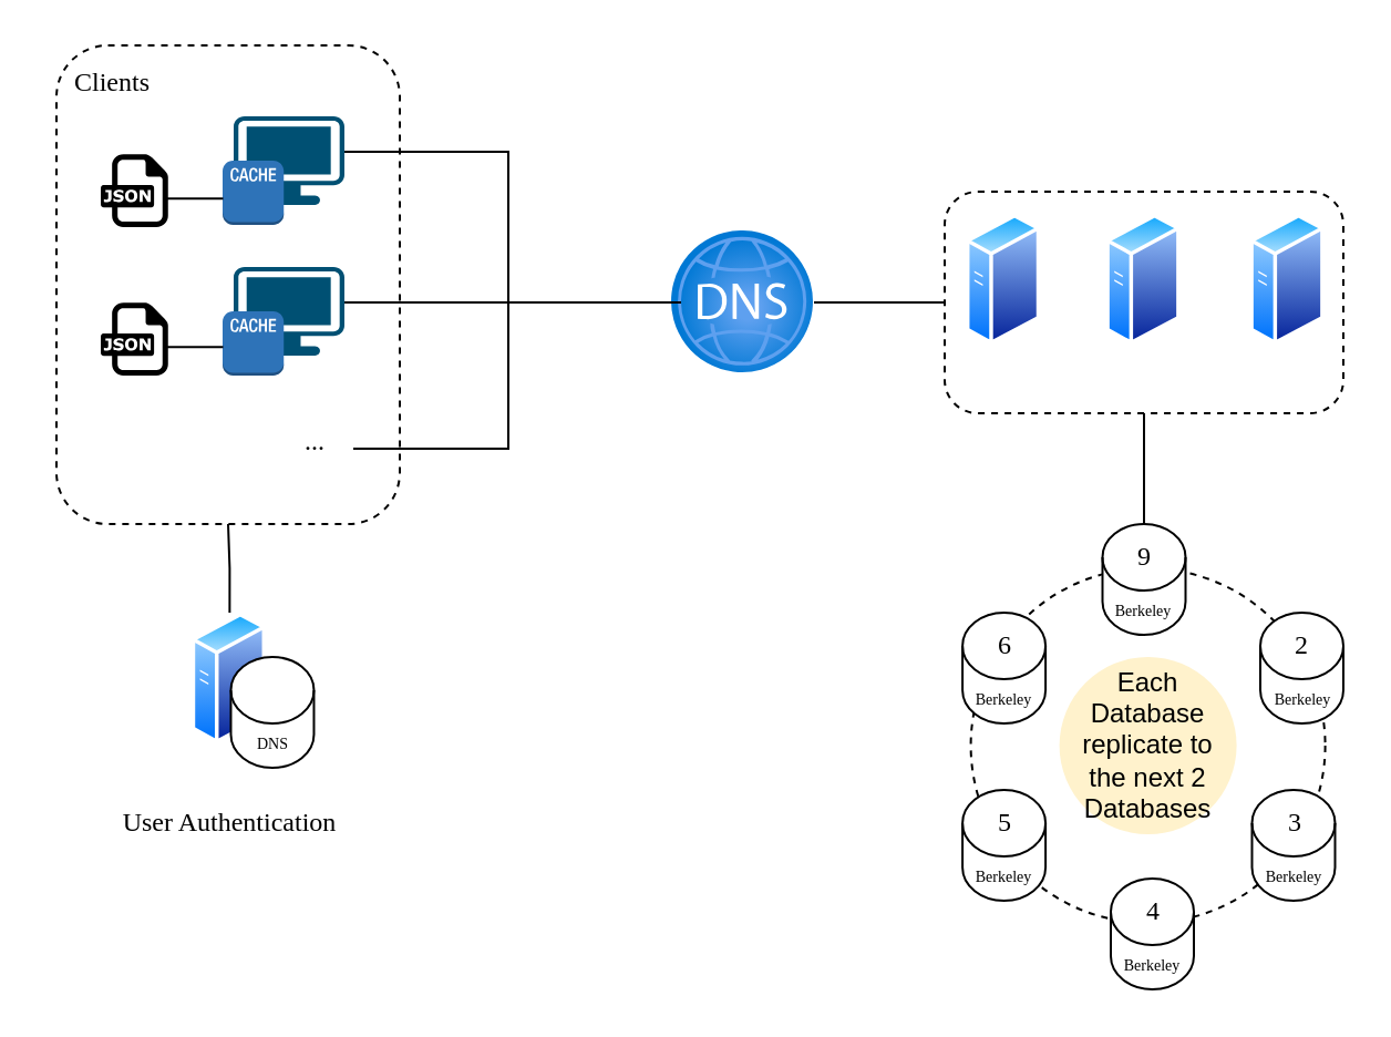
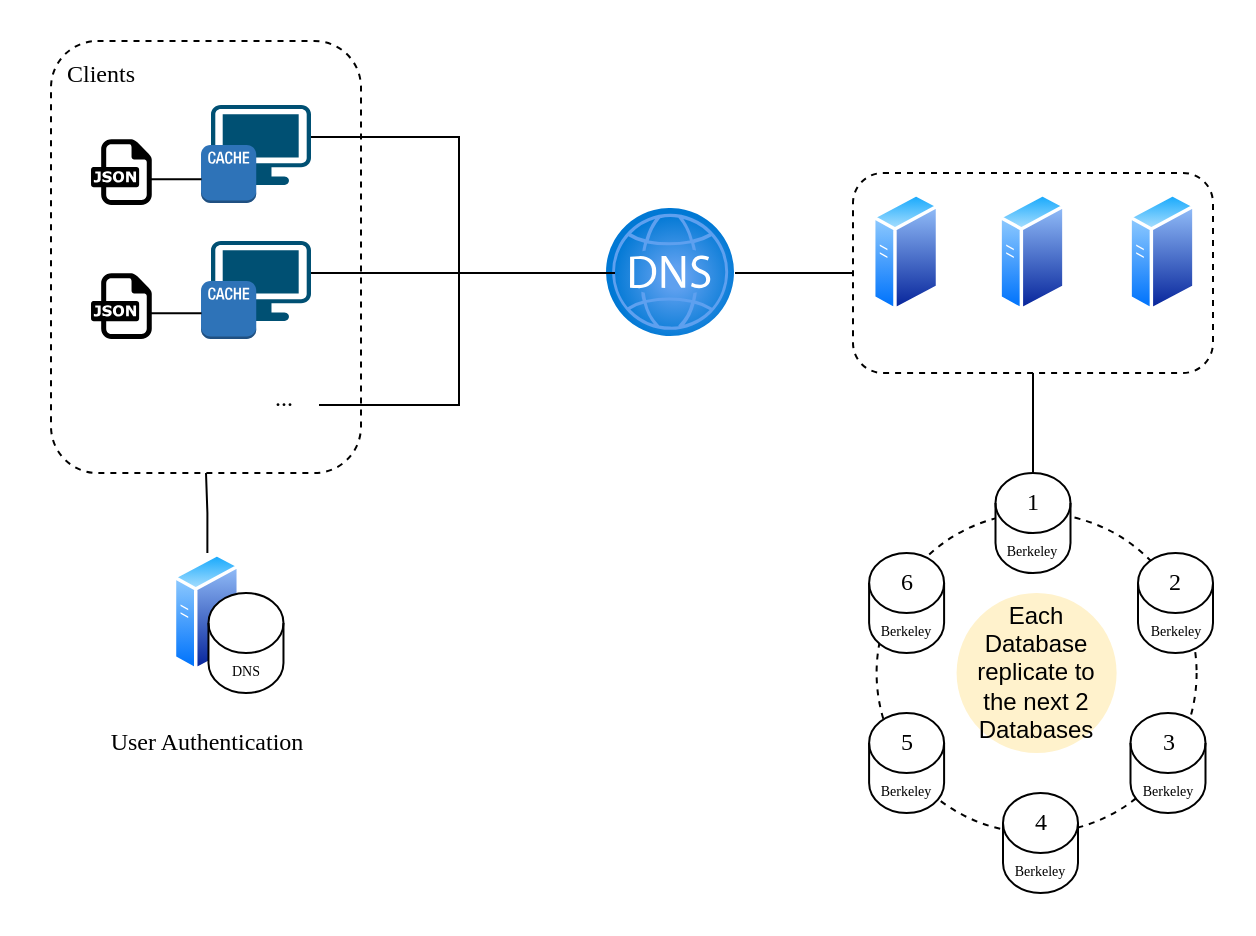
- <mxCell id="27" value="9" style="text;html=1;align=center;verticalAlign=middle;resizable=0;points=[];autosize=1;strokeColor=none;fillColor=none;fontFamily=Lexend;fontSource=https%3A%2F%2Ffonts.googleapis.com%2Fcss%3Ffamily%3DLexend;" parent="1" vertex="1"><mxGeometry x="501" y="236" width="30" height="30" as="geometry" /></mxCell>
+ <mxCell id="27" value="1" style="text;html=1;align=center;verticalAlign=middle;resizable=0;points=[];autosize=1;strokeColor=none;fillColor=none;fontFamily=Lexend;fontSource=https%3A%2F%2Ffonts.googleapis.com%2Fcss%3Ffamily%3DLexend;" parent="1" vertex="1"><mxGeometry x="501" y="236" width="30" height="30" as="geometry" /></mxCell>
